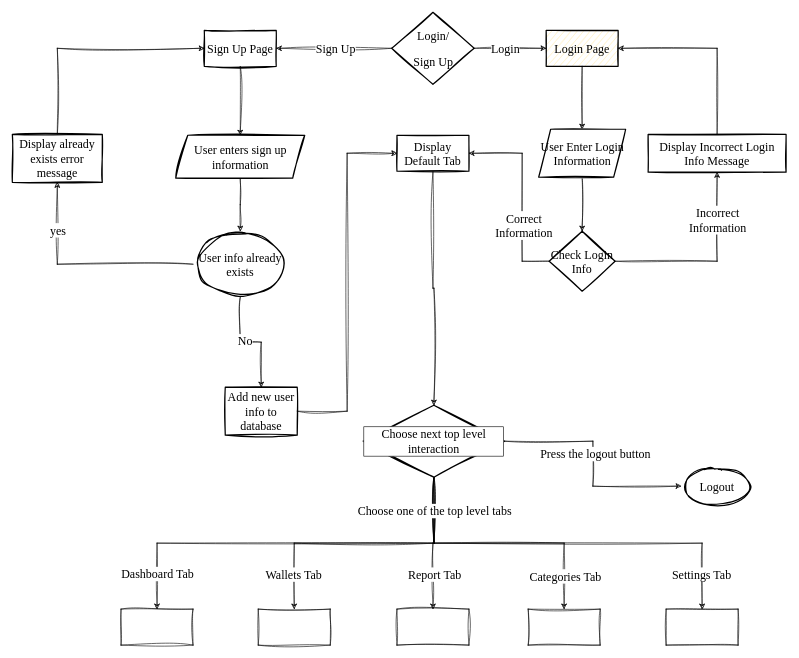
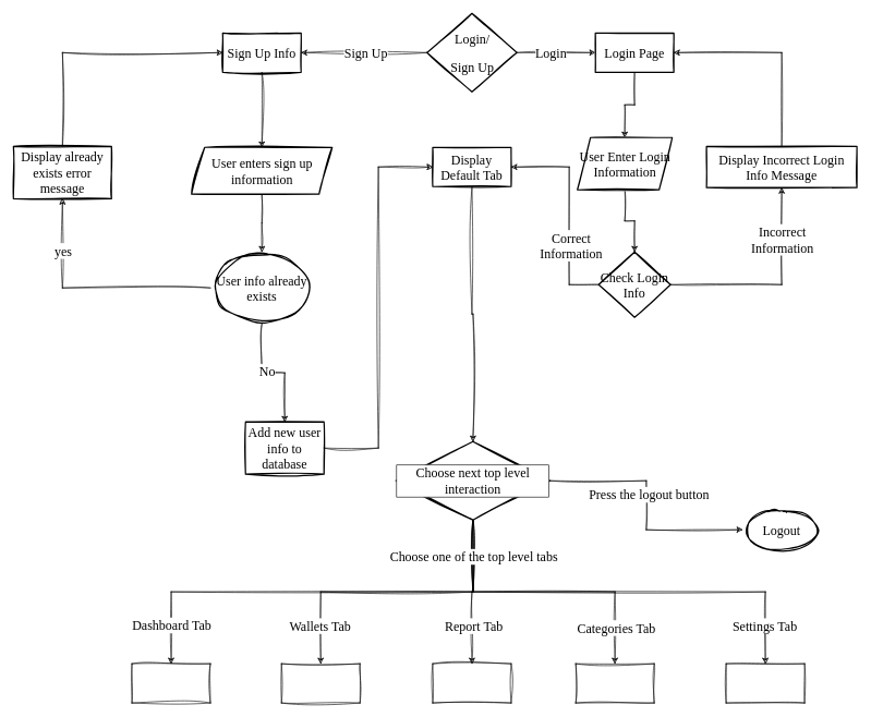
- <mxCell id="21" value="Sign Up Page" style="whiteSpace=wrap;html=1;strokeWidth=2;rounded=0;hachureGap=4;jiggle=2;fontFamily=Architects Daughter;fontSource=https%3A%2F%2Ffonts.googleapis.com%2Fcss%3Ffamily%3DArchitects%2BDaughter;fontSize=20;sketch=1;" vertex="1" parent="1"><mxGeometry x="340" y="50" width="120" height="60" as="geometry" /></mxCell>
+ <mxCell id="21" value="Sign Up Info" style="whiteSpace=wrap;html=1;strokeWidth=2;rounded=0;hachureGap=4;jiggle=2;fontFamily=Architects Daughter;fontSource=https%3A%2F%2Ffonts.googleapis.com%2Fcss%3Ffamily%3DArchitects%2BDaughter;fontSize=20;sketch=1;" vertex="1" parent="1"><mxGeometry x="340" y="50" width="120" height="60" as="geometry" /></mxCell>
- <mxCell id="8" value="&lt;font data-font-src=&quot;https://fonts.googleapis.com/css?family=Architects+Daughter&quot; face=&quot;Architects Daughter&quot; style=&quot;font-size: 20px;&quot;&gt;Login Page&lt;/font&gt;" style="whiteSpace=wrap;html=1;strokeWidth=2;rounded=0;sketch=1;fillColor=#fff2cc;" vertex="1" parent="1"><mxGeometry x="910" y="50" width="120" height="60" as="geometry" /></mxCell>
+ <mxCell id="8" value="&lt;font data-font-src=&quot;https://fonts.googleapis.com/css?family=Architects+Daughter&quot; face=&quot;Architects Daughter&quot; style=&quot;font-size: 20px;&quot;&gt;Login Page&lt;/font&gt;" style="whiteSpace=wrap;html=1;strokeWidth=2;rounded=0;sketch=1;" vertex="1" parent="1"><mxGeometry x="910" y="50" width="120" height="60" as="geometry" /></mxCell>
- <mxCell id="10" value="&lt;font data-font-src=&quot;https://fonts.googleapis.com/css?family=Architects+Daughter&quot; face=&quot;Architects Daughter&quot; style=&quot;font-size: 20px;&quot;&gt;User Enter Login&lt;br&gt;Information&lt;/font&gt;" style="shape=parallelogram;perimeter=parallelogramPerimeter;whiteSpace=wrap;html=1;fixedSize=1;strokeWidth=2;rounded=0;sketch=1;" vertex="1" parent="1"><mxGeometry x="897.5" y="214.99" width="145" height="80" as="geometry" /></mxCell>
+ <mxCell id="10" value="&lt;font data-font-src=&quot;https://fonts.googleapis.com/css?family=Architects+Daughter&quot; face=&quot;Architects Daughter&quot; style=&quot;font-size: 20px;&quot;&gt;User Enter Login&lt;br&gt;Information&lt;/font&gt;" style="shape=parallelogram;perimeter=parallelogramPerimeter;whiteSpace=wrap;html=1;fixedSize=1;strokeWidth=2;rounded=0;sketch=1;" vertex="1" parent="1"><mxGeometry x="882.5" y="209.99" width="145" height="80" as="geometry" /></mxCell>
